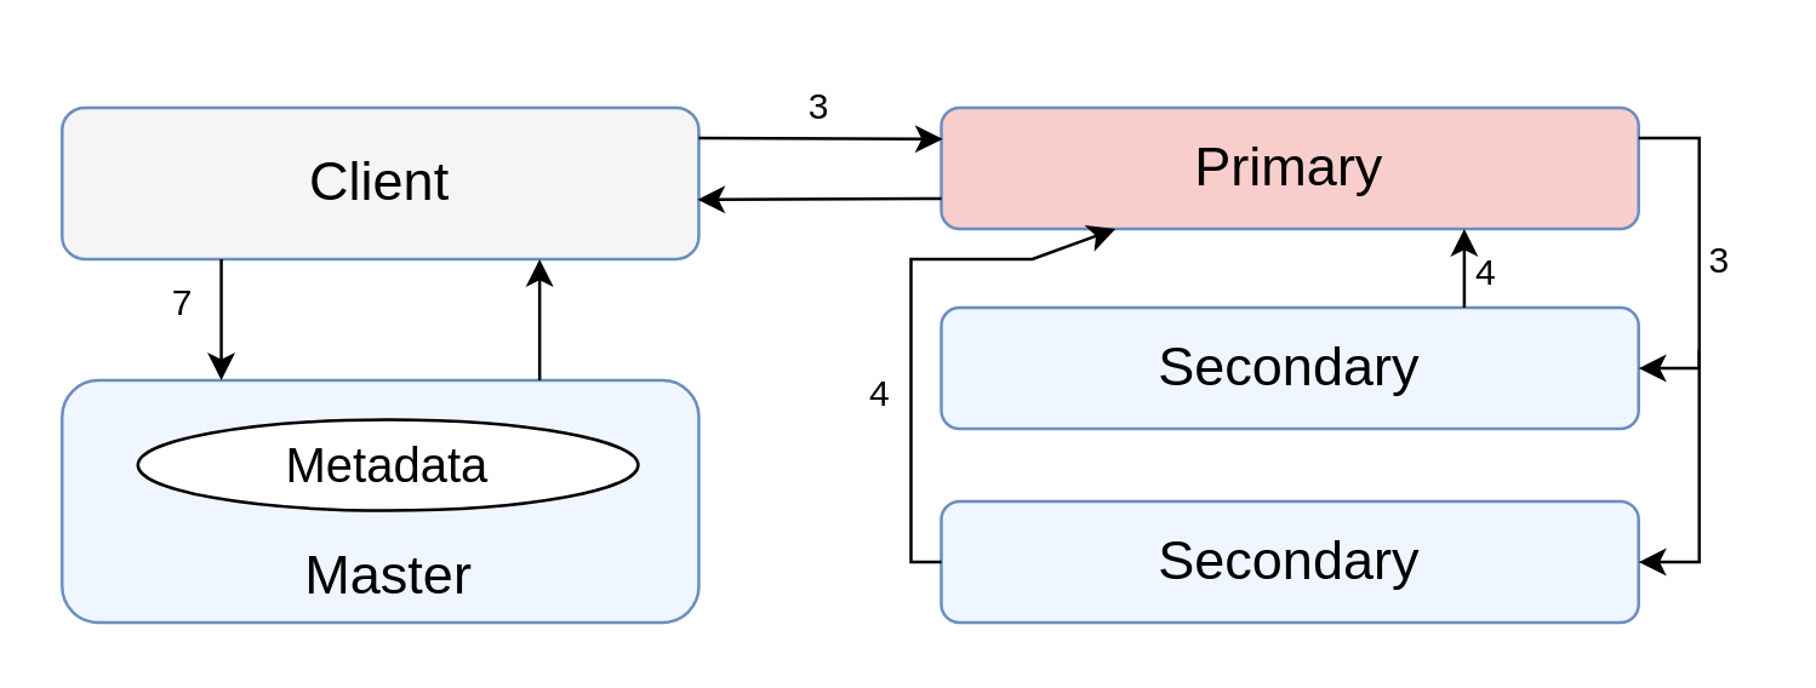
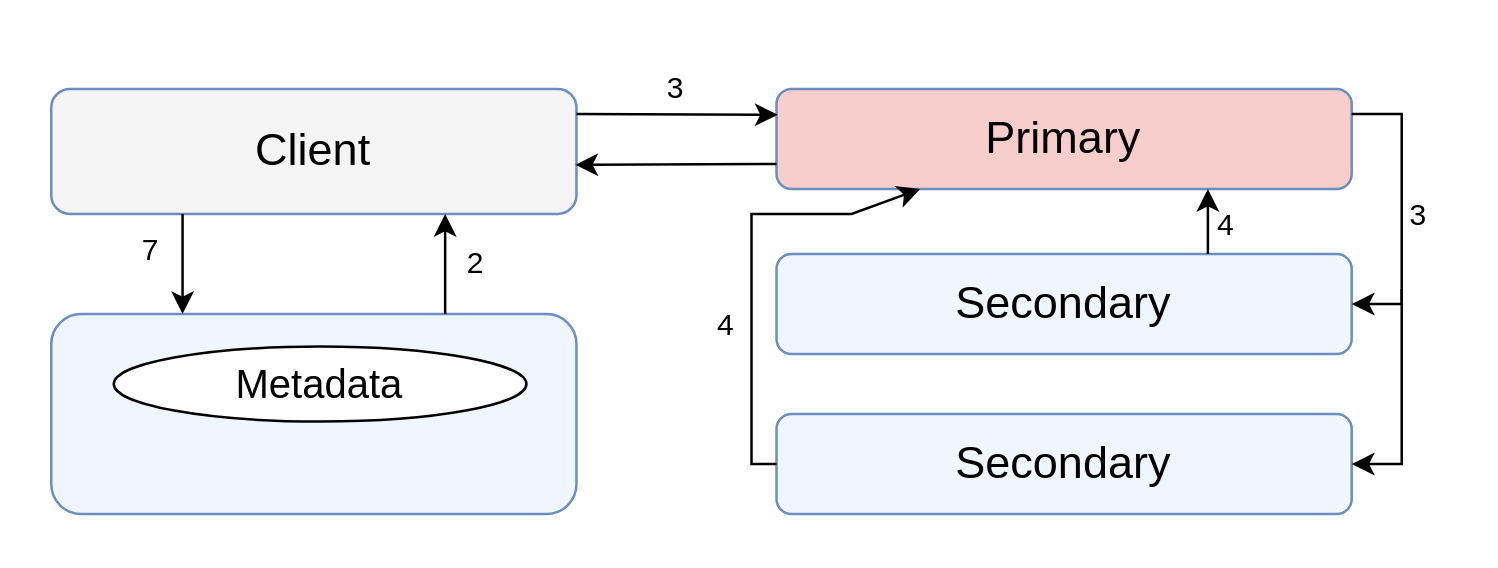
+ <mxCell id="17" value="2" style="text;html=1;align=center;verticalAlign=middle;whiteSpace=wrap;rounded=0;" vertex="1" parent="1"><mxGeometry x="180" y="90" width="20" height="30" as="geometry" /></mxCell>
- <mxCell id="4" value="&lt;font style=&quot;font-size: 18px;&quot;&gt;Master&lt;/font&gt;" style="text;html=1;align=center;verticalAlign=middle;whiteSpace=wrap;rounded=0;" vertex="1" parent="1"><mxGeometry x="97.5" y="175" width="60" height="30" as="geometry" /></mxCell>
